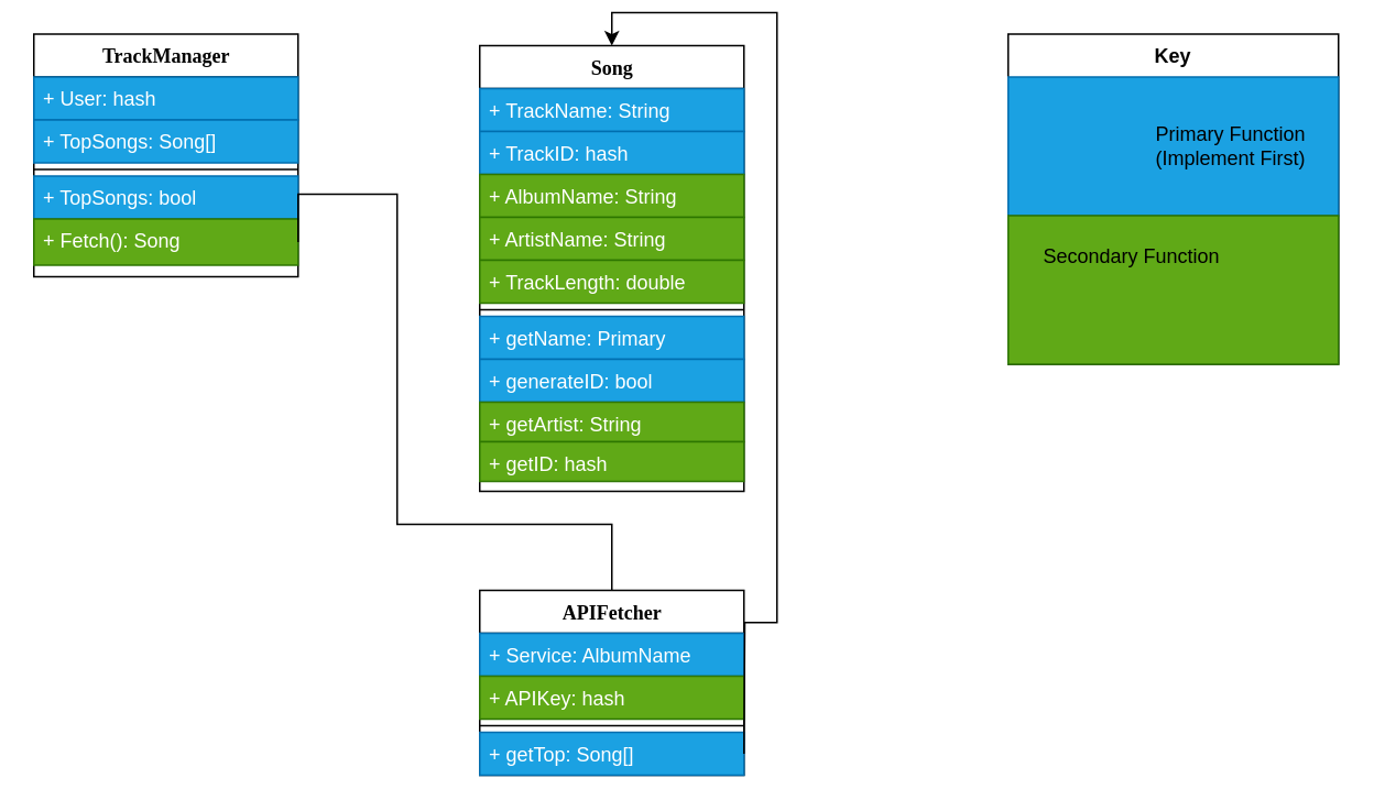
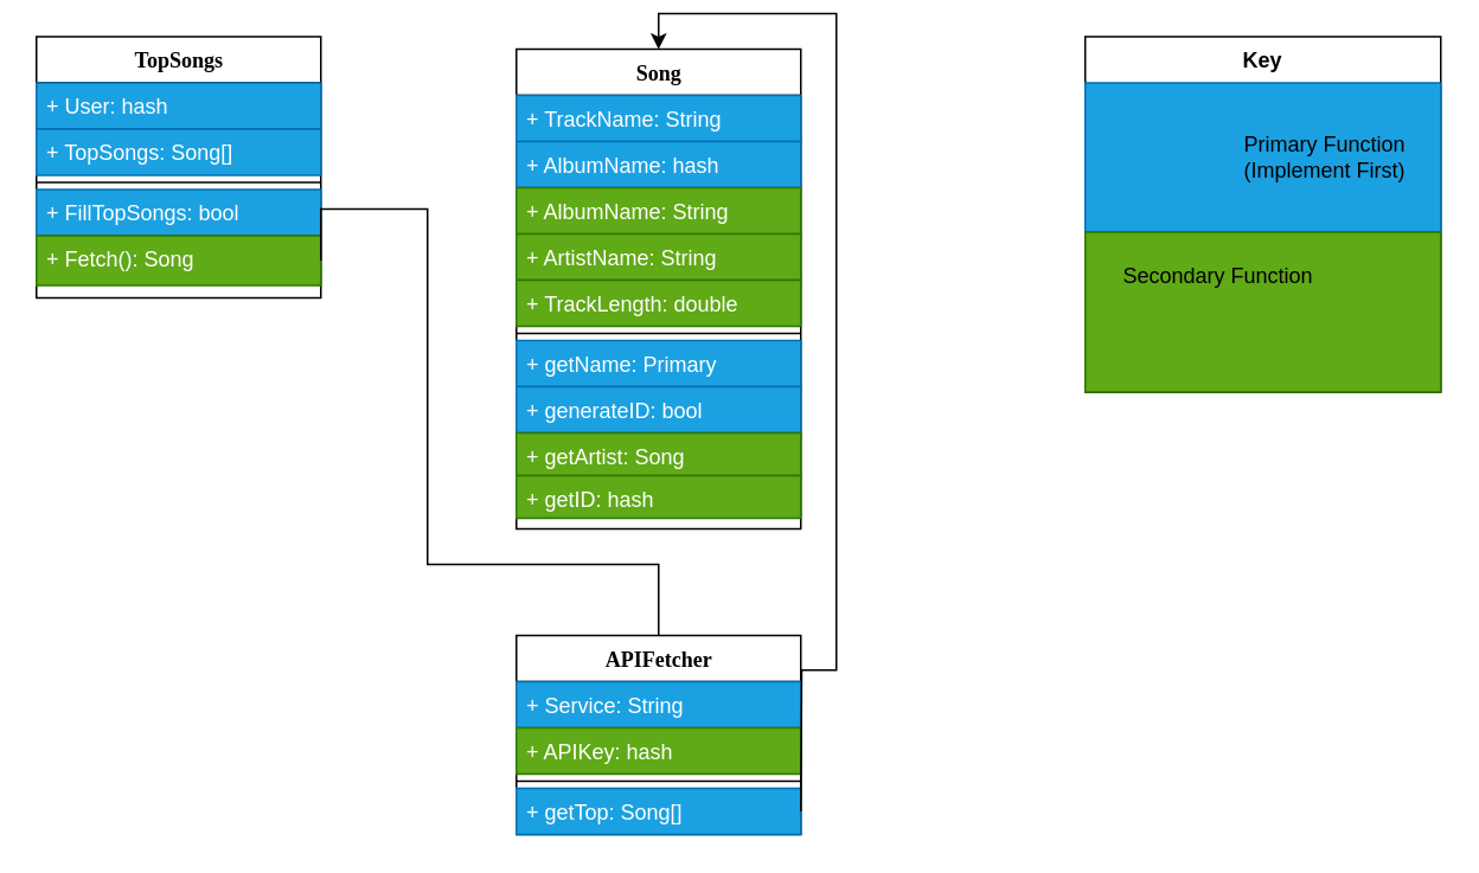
- <mxCell id="2" value="TrackManager" style="swimlane;html=1;fontStyle=1;align=center;verticalAlign=top;childLayout=stackLayout;horizontal=1;startSize=26;horizontalStack=0;resizeParent=1;resizeLast=0;collapsible=1;marginBottom=0;swimlaneFillColor=#ffffff;rounded=0;shadow=0;comic=0;labelBackgroundColor=none;strokeWidth=1;fillColor=none;fontFamily=Verdana;fontSize=12" vertex="1" parent="1"><mxGeometry x="20" y="20" width="160" height="147" as="geometry"><mxRectangle x="90" y="83" width="110" height="30" as="alternateBounds" /></mxGeometry></mxCell>
+ <mxCell id="2" value="TopSongs" style="swimlane;html=1;fontStyle=1;align=center;verticalAlign=top;childLayout=stackLayout;horizontal=1;startSize=26;horizontalStack=0;resizeParent=1;resizeLast=0;collapsible=1;marginBottom=0;swimlaneFillColor=#ffffff;rounded=0;shadow=0;comic=0;labelBackgroundColor=none;strokeWidth=1;fillColor=none;fontFamily=Verdana;fontSize=12" vertex="1" parent="1"><mxGeometry x="20" y="20" width="160" height="147" as="geometry"><mxRectangle x="90" y="83" width="110" height="30" as="alternateBounds" /></mxGeometry></mxCell>
- <mxCell id="10" value="+ TrackID: hash" style="text;html=1;strokeColor=#006EAF;fillColor=#1ba1e2;align=left;verticalAlign=top;spacingLeft=4;spacingRight=4;whiteSpace=wrap;overflow=hidden;rotatable=0;points=[[0,0.5],[1,0.5]];portConstraint=eastwest;fontColor=#ffffff;" vertex="1" parent="8"><mxGeometry y="52" width="160" height="26" as="geometry" /></mxCell>
+ <mxCell id="10" value="+ AlbumName: hash" style="text;html=1;strokeColor=#006EAF;fillColor=#1ba1e2;align=left;verticalAlign=top;spacingLeft=4;spacingRight=4;whiteSpace=wrap;overflow=hidden;rotatable=0;points=[[0,0.5],[1,0.5]];portConstraint=eastwest;fontColor=#ffffff;" vertex="1" parent="8"><mxGeometry y="52" width="160" height="26" as="geometry" /></mxCell>
- <mxCell id="6" value="+ TopSongs: bool" style="text;html=1;strokeColor=#006EAF;fillColor=#1ba1e2;align=left;verticalAlign=top;spacingLeft=4;spacingRight=4;whiteSpace=wrap;overflow=hidden;rotatable=0;points=[[0,0.5],[1,0.5]];portConstraint=eastwest;fontColor=#ffffff;" vertex="1" parent="2"><mxGeometry y="86" width="160" height="26" as="geometry" /></mxCell>
+ <mxCell id="6" value="+ FillTopSongs: bool" style="text;html=1;strokeColor=#006EAF;fillColor=#1ba1e2;align=left;verticalAlign=top;spacingLeft=4;spacingRight=4;whiteSpace=wrap;overflow=hidden;rotatable=0;points=[[0,0.5],[1,0.5]];portConstraint=eastwest;fontColor=#ffffff;" vertex="1" parent="2"><mxGeometry y="86" width="160" height="26" as="geometry" /></mxCell>
- <mxCell id="17" value="+ getArtist: String" style="text;html=1;strokeColor=#2D7600;fillColor=#60a917;align=left;verticalAlign=top;spacingLeft=4;spacingRight=4;whiteSpace=wrap;overflow=hidden;rotatable=0;points=[[0,0.5],[1,0.5]];portConstraint=eastwest;fontColor=#ffffff;" vertex="1" parent="8"><mxGeometry y="216" width="160" height="24" as="geometry" /></mxCell>
+ <mxCell id="17" value="+ getArtist: Song" style="text;html=1;strokeColor=#2D7600;fillColor=#60a917;align=left;verticalAlign=top;spacingLeft=4;spacingRight=4;whiteSpace=wrap;overflow=hidden;rotatable=0;points=[[0,0.5],[1,0.5]];portConstraint=eastwest;fontColor=#ffffff;" vertex="1" parent="8"><mxGeometry y="216" width="160" height="24" as="geometry" /></mxCell>
- <mxCell id="20" value="+ Service: AlbumName" style="text;html=1;strokeColor=#006EAF;fillColor=#1ba1e2;align=left;verticalAlign=top;spacingLeft=4;spacingRight=4;whiteSpace=wrap;overflow=hidden;rotatable=0;points=[[0,0.5],[1,0.5]];portConstraint=eastwest;fontColor=#ffffff;" vertex="1" parent="19"><mxGeometry y="26" width="160" height="26" as="geometry" /></mxCell>
+ <mxCell id="20" value="+ Service: String" style="text;html=1;strokeColor=#006EAF;fillColor=#1ba1e2;align=left;verticalAlign=top;spacingLeft=4;spacingRight=4;whiteSpace=wrap;overflow=hidden;rotatable=0;points=[[0,0.5],[1,0.5]];portConstraint=eastwest;fontColor=#ffffff;" vertex="1" parent="19"><mxGeometry y="26" width="160" height="26" as="geometry" /></mxCell>
